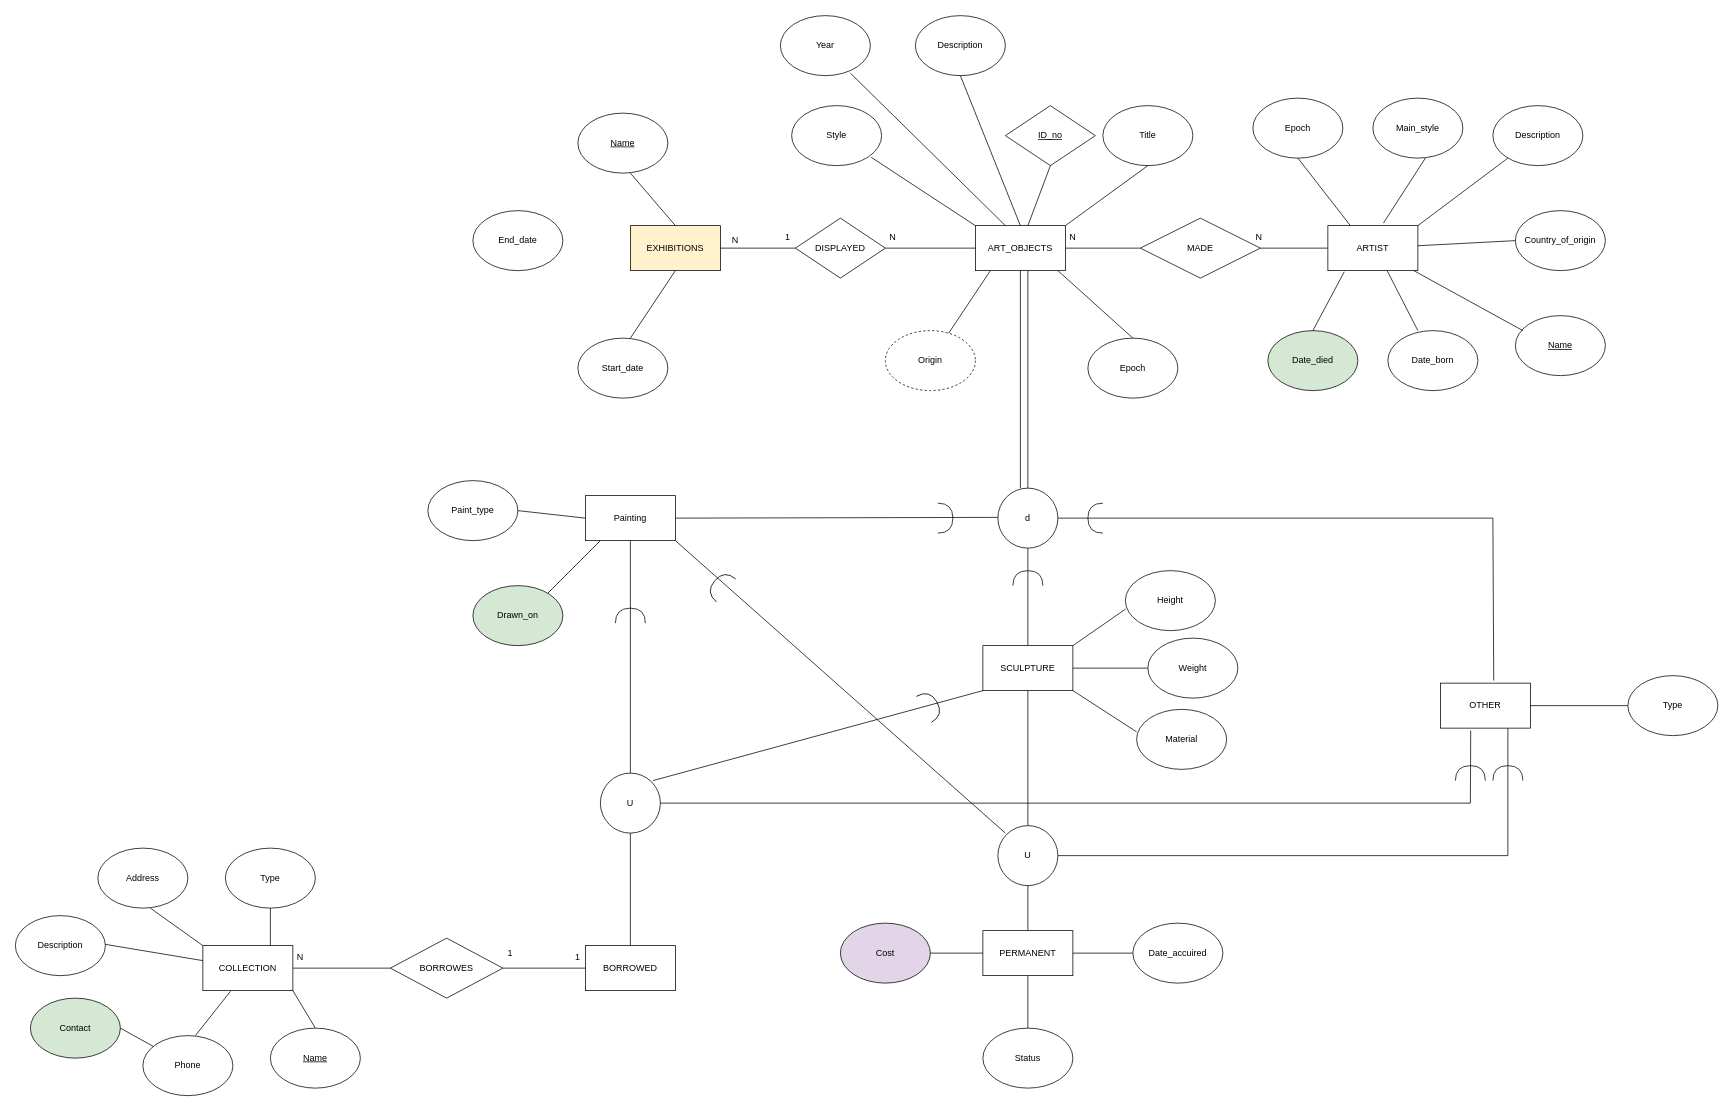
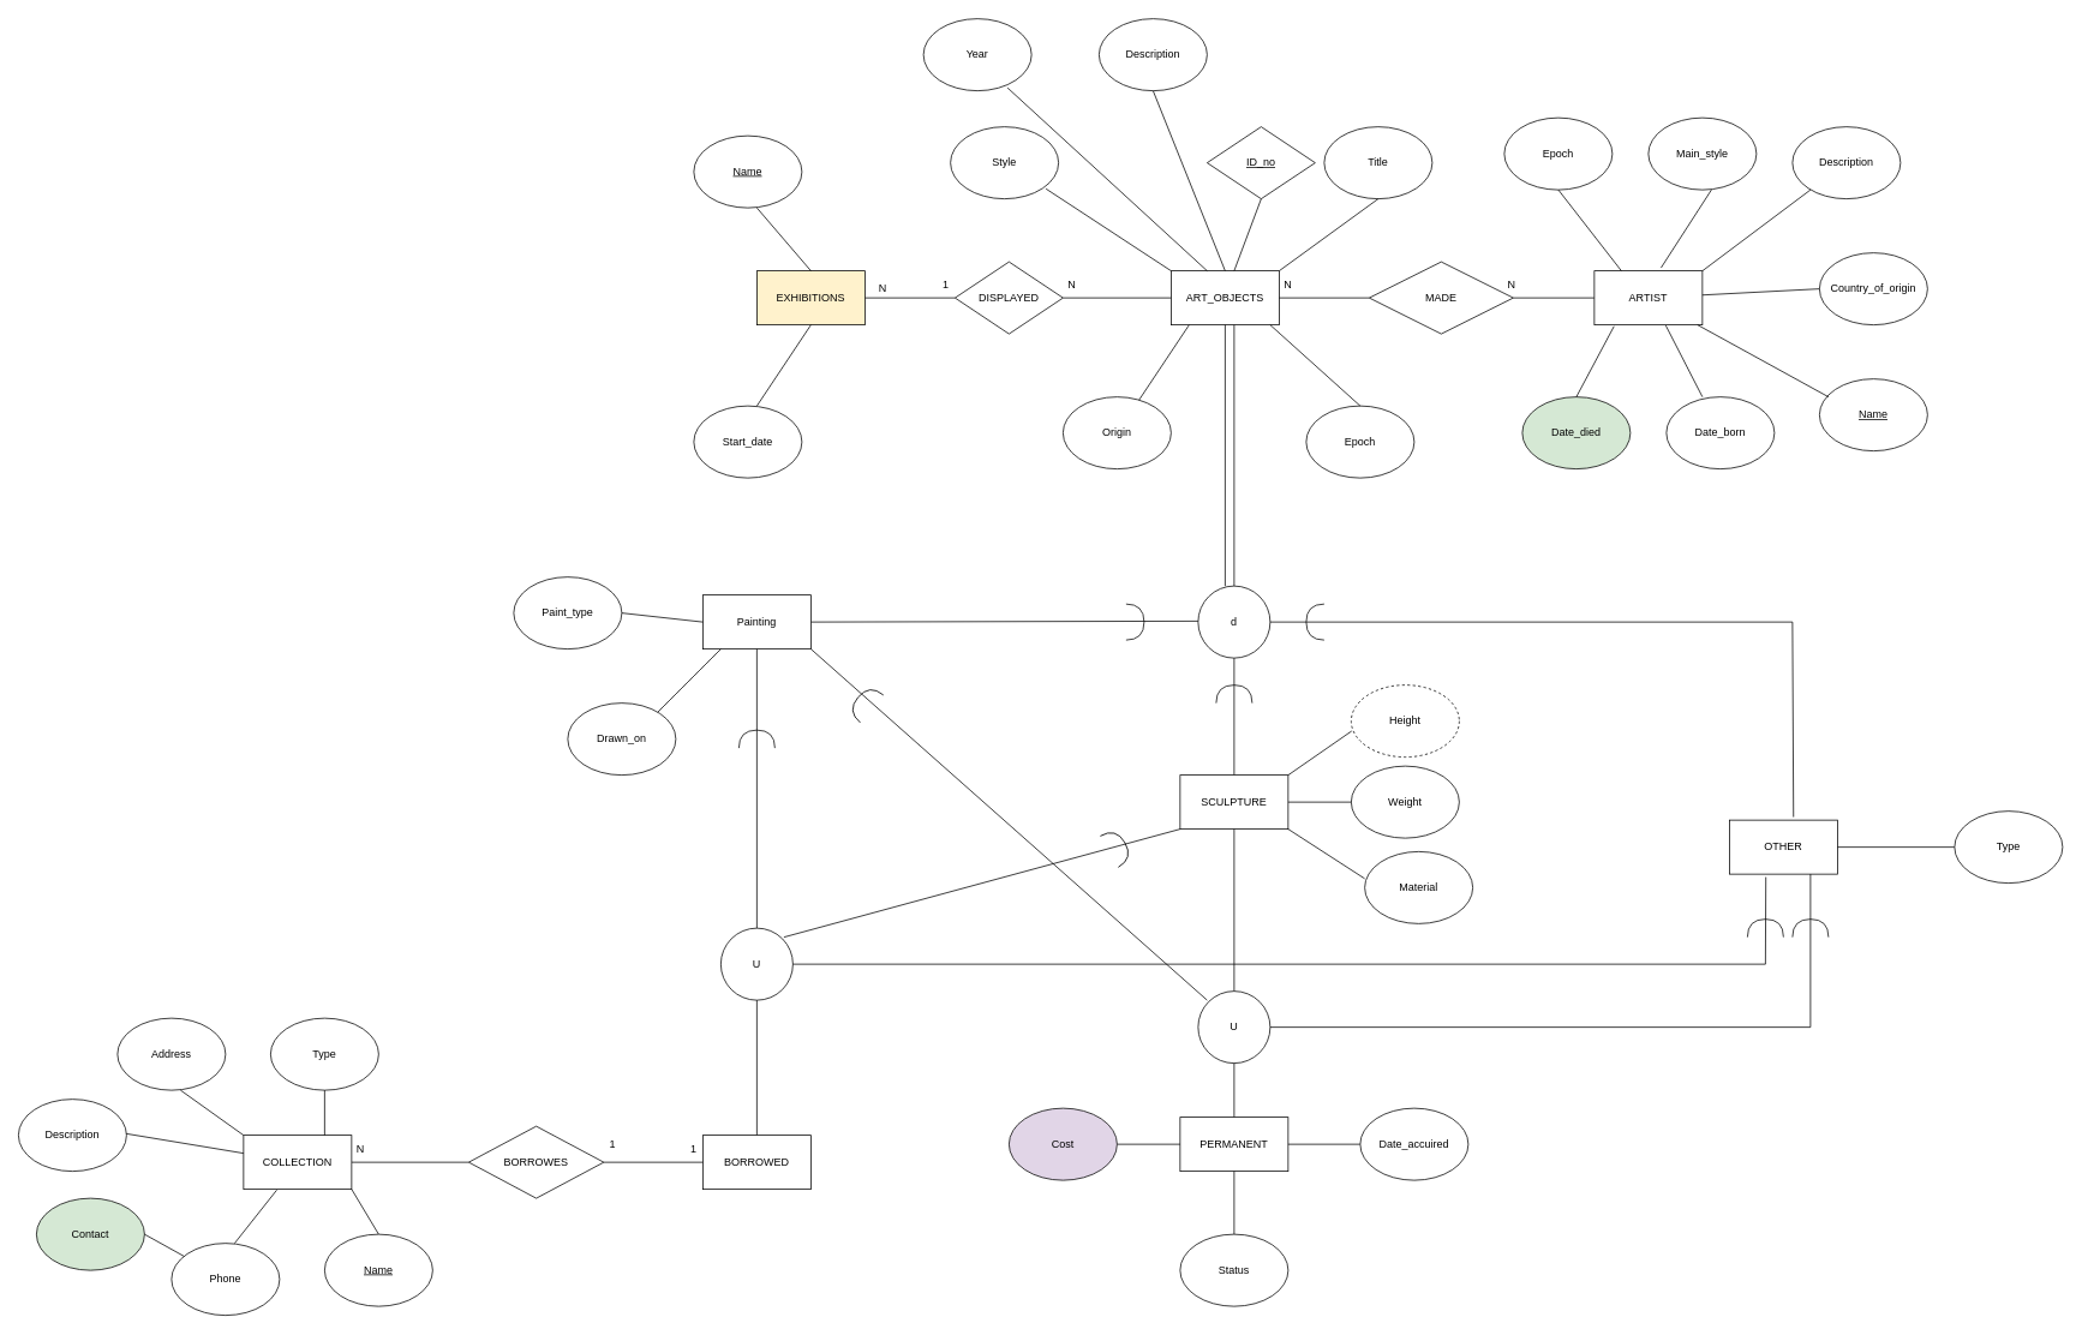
- <mxCell id="37" value="Year" style="ellipse;whiteSpace=wrap;html=1;" parent="1" vertex="1"><mxGeometry x="1040" y="20" width="120" height="80" as="geometry" /></mxCell>
+ <mxCell id="37" value="Year" style="ellipse;whiteSpace=wrap;html=1;" parent="1" vertex="1"><mxGeometry x="1025" y="20" width="120" height="80" as="geometry" /></mxCell>
- <mxCell id="31" value="End_date" style="ellipse;whiteSpace=wrap;html=1;" parent="1" vertex="1"><mxGeometry x="630" y="280" width="120" height="80" as="geometry" /></mxCell>
- <mxCell id="35" value="Origin" style="ellipse;whiteSpace=wrap;html=1;dashed=1;" parent="1" vertex="1"><mxGeometry x="1180" y="440" width="120" height="80" as="geometry" /></mxCell>
+ <mxCell id="35" value="Origin" style="ellipse;whiteSpace=wrap;html=1;" parent="1" vertex="1"><mxGeometry x="1180" y="440" width="120" height="80" as="geometry" /></mxCell>
- <mxCell id="56" value="Height" style="ellipse;whiteSpace=wrap;html=1;" parent="1" vertex="1"><mxGeometry x="1500" y="760" width="120" height="80" as="geometry" /></mxCell>
+ <mxCell id="56" value="Height" style="ellipse;whiteSpace=wrap;html=1;dashed=1;" parent="1" vertex="1"><mxGeometry x="1500" y="760" width="120" height="80" as="geometry" /></mxCell>
- <mxCell id="74" value="Drawn_on" style="ellipse;whiteSpace=wrap;html=1;fillColor=#d5e8d4;" parent="1" vertex="1"><mxGeometry x="630" y="780" width="120" height="80" as="geometry" /></mxCell>
+ <mxCell id="74" value="Drawn_on" style="ellipse;whiteSpace=wrap;html=1;" parent="1" vertex="1"><mxGeometry x="630" y="780" width="120" height="80" as="geometry" /></mxCell>
- <mxCell id="57" value="Weight" style="ellipse;whiteSpace=wrap;html=1;" parent="1" vertex="1"><mxGeometry x="1530" y="850" width="120" height="80" as="geometry" /></mxCell>
+ <mxCell id="57" value="Weight" style="ellipse;whiteSpace=wrap;html=1;" parent="1" vertex="1"><mxGeometry x="1500" y="850" width="120" height="80" as="geometry" /></mxCell>
